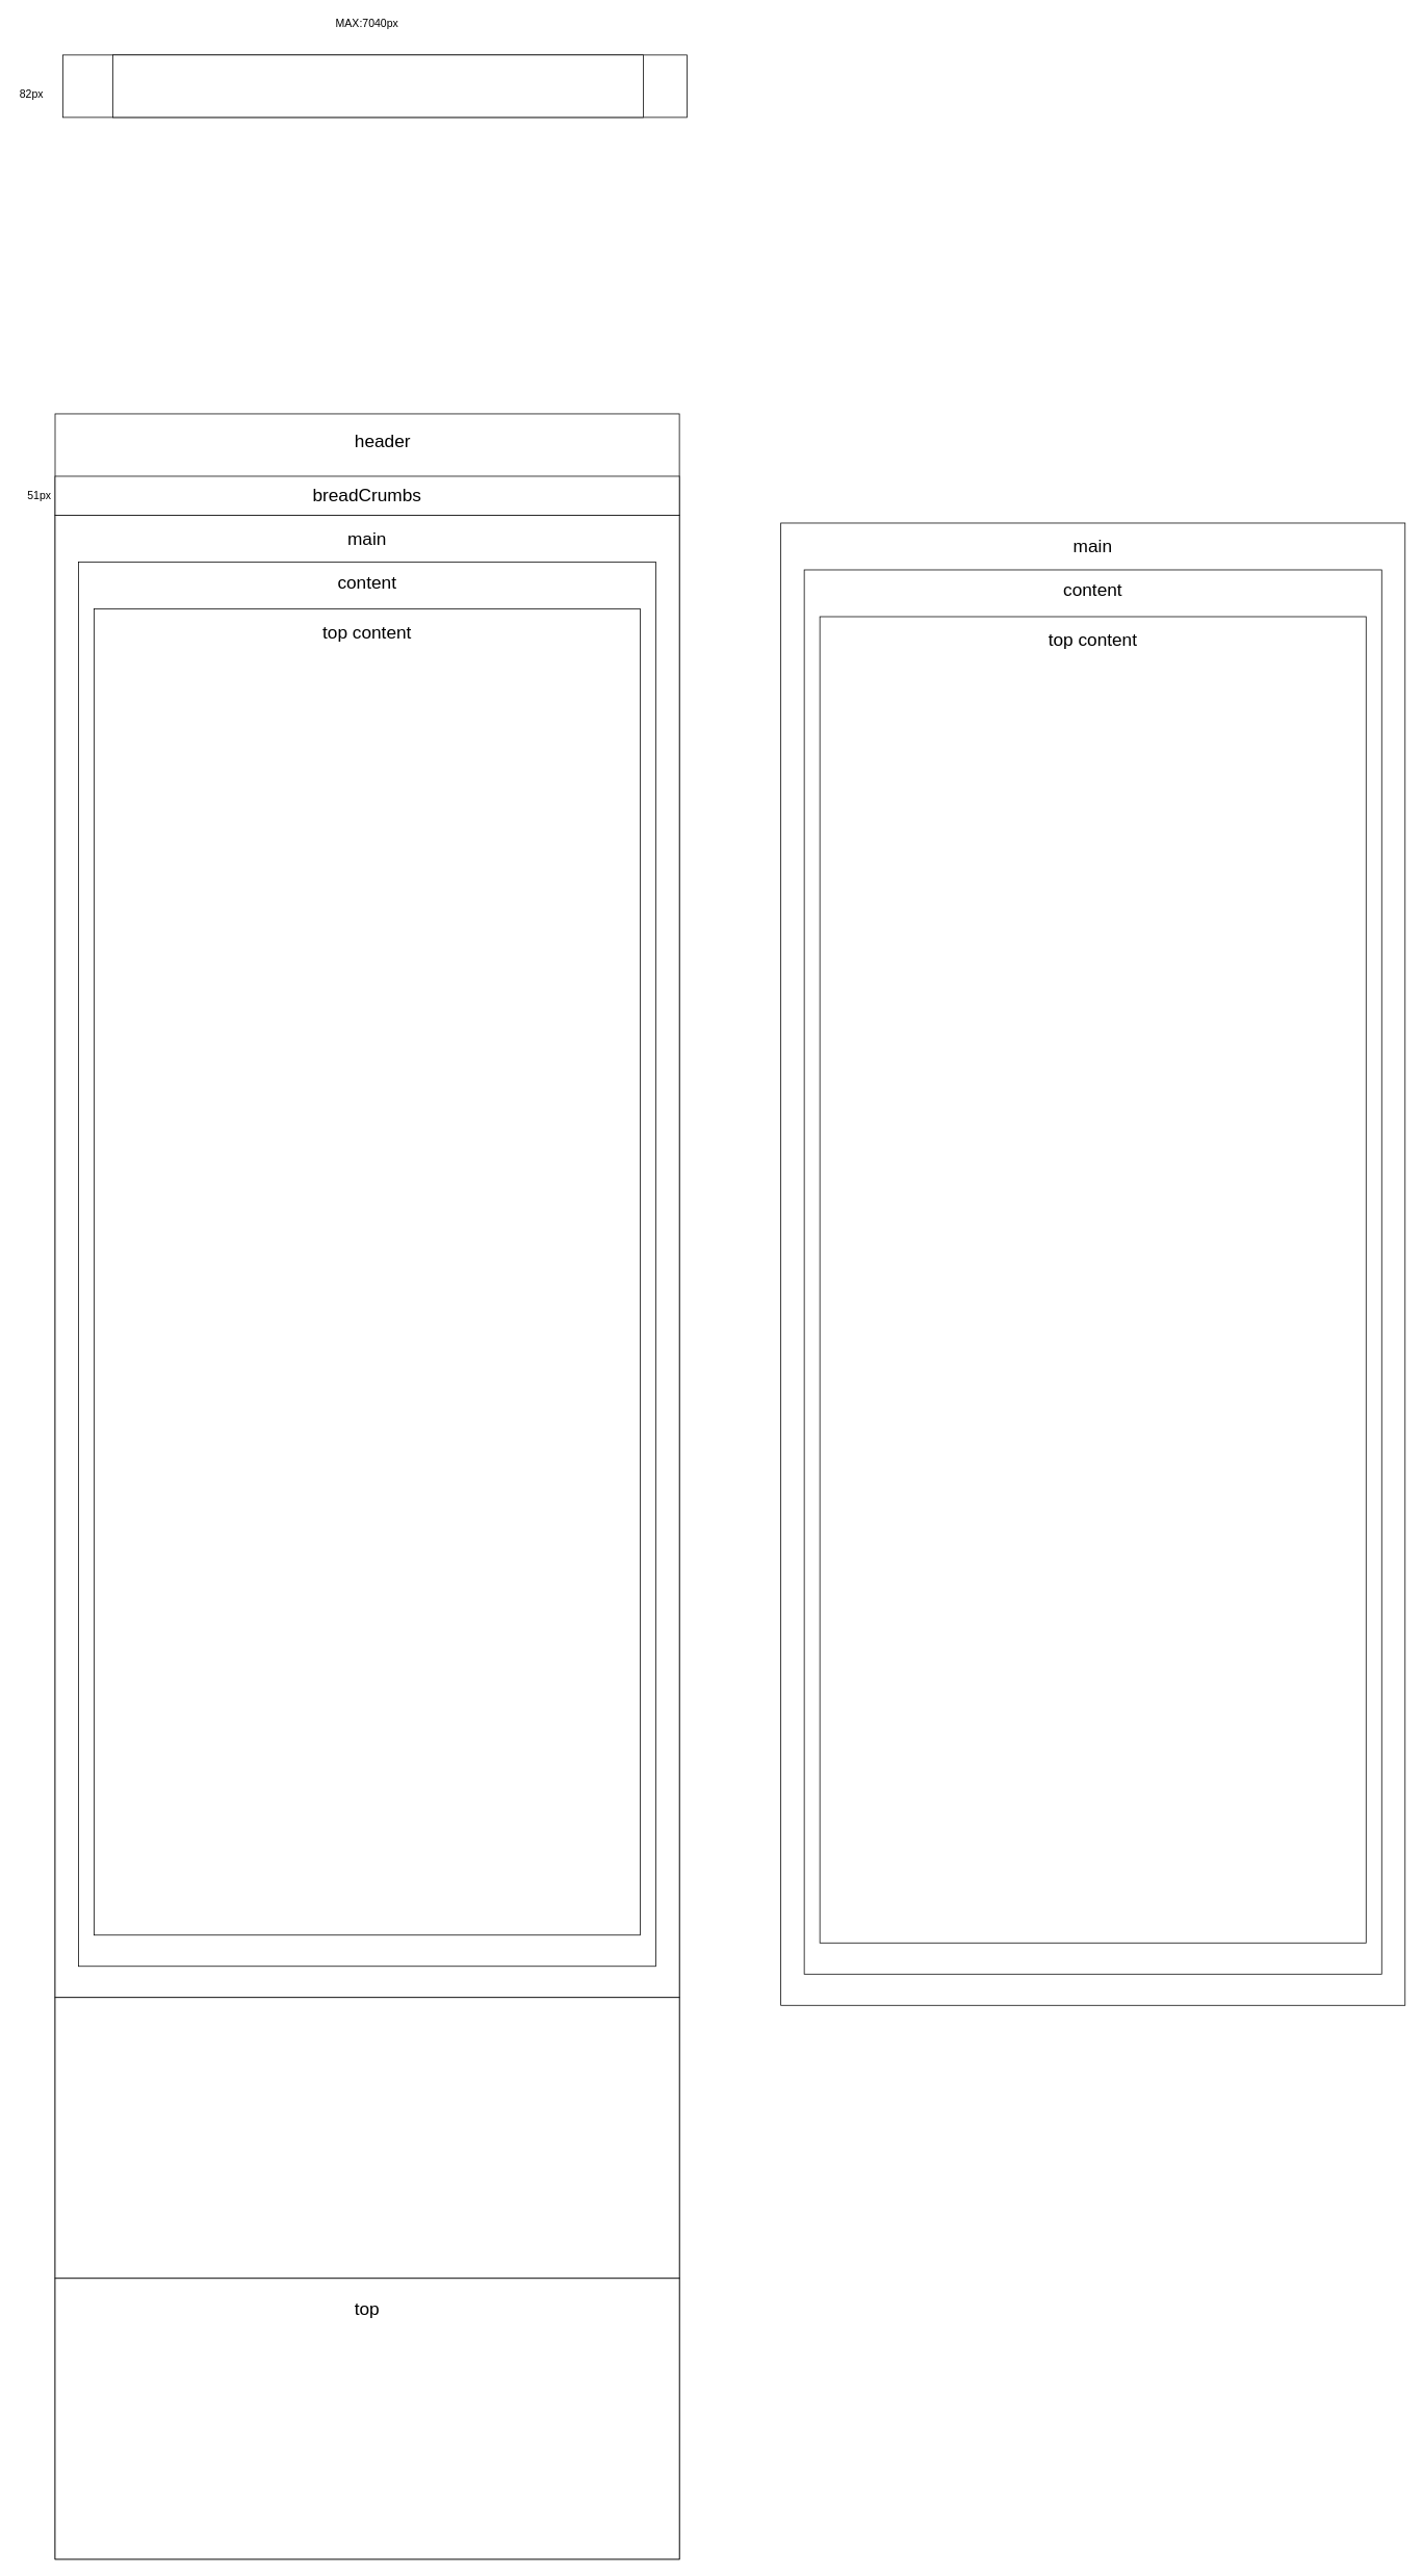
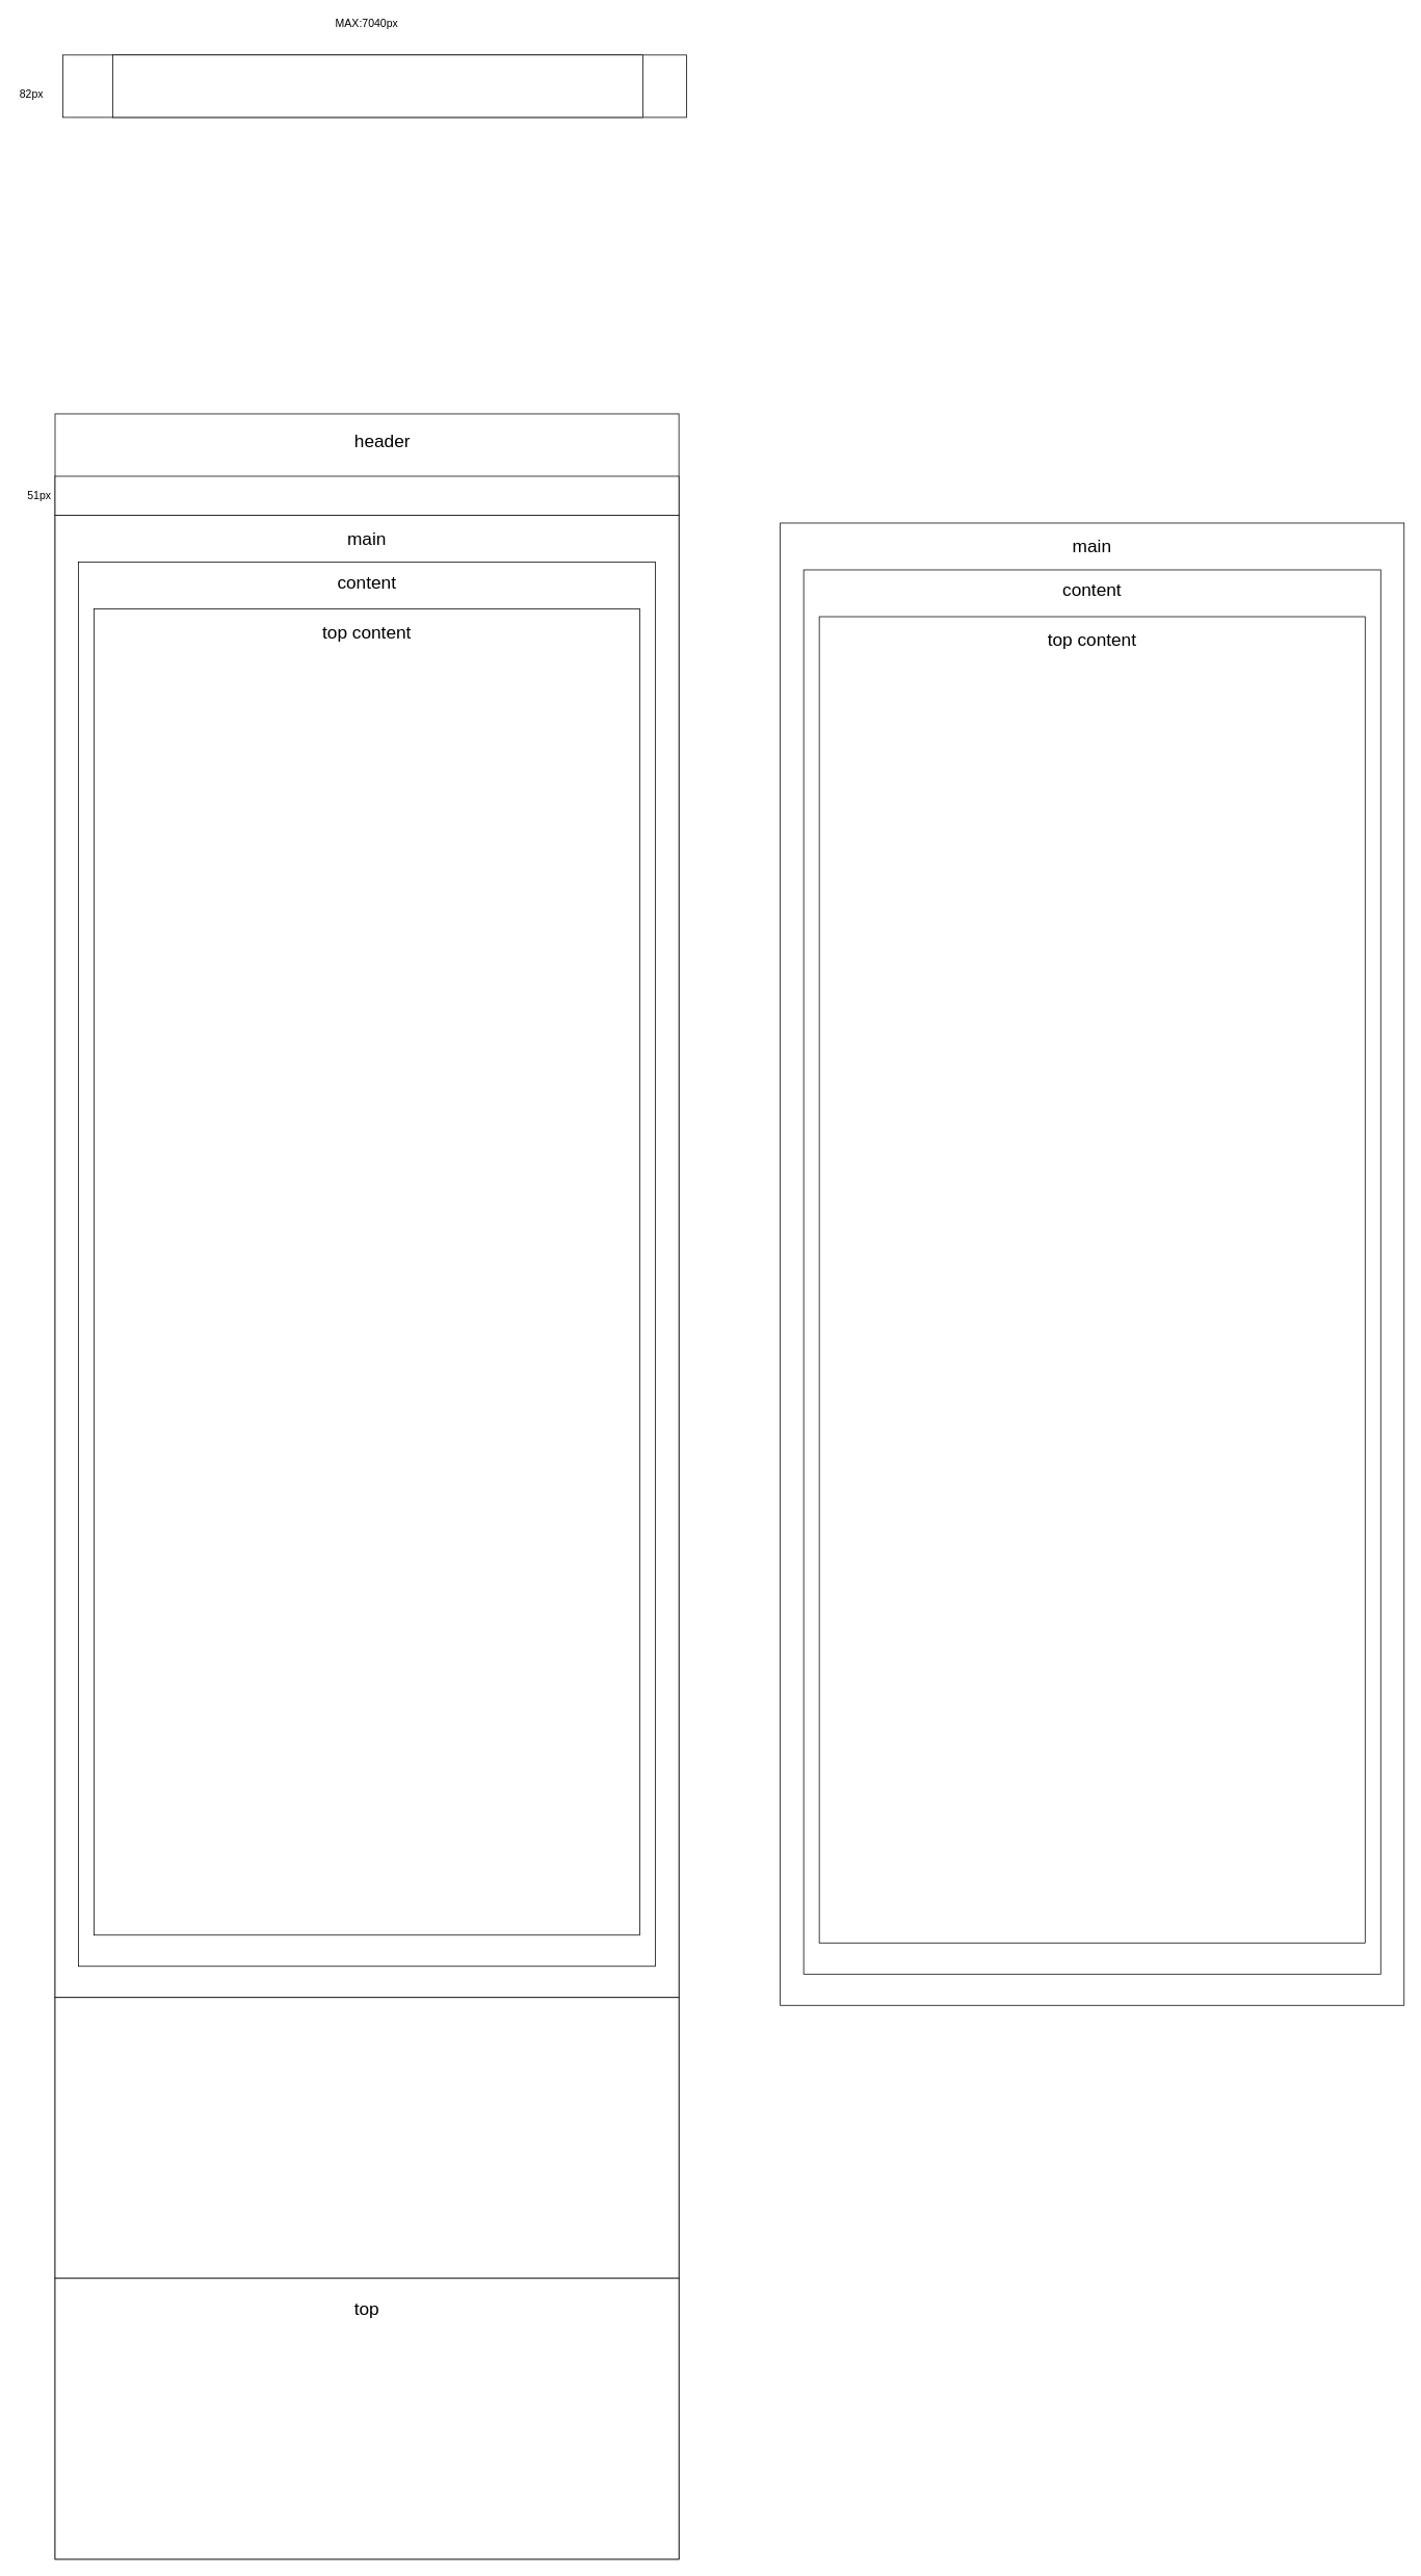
- <mxCell id="8" value="&lt;font style=&quot;font-size: 23px&quot;&gt;breadCrumbs&lt;/font&gt;" style="text;html=1;strokeColor=none;fillColor=none;align=center;verticalAlign=middle;whiteSpace=wrap;rounded=0;" vertex="1" parent="1"><mxGeometry x="403" y="625" width="134" height="20" as="geometry" /></mxCell>
